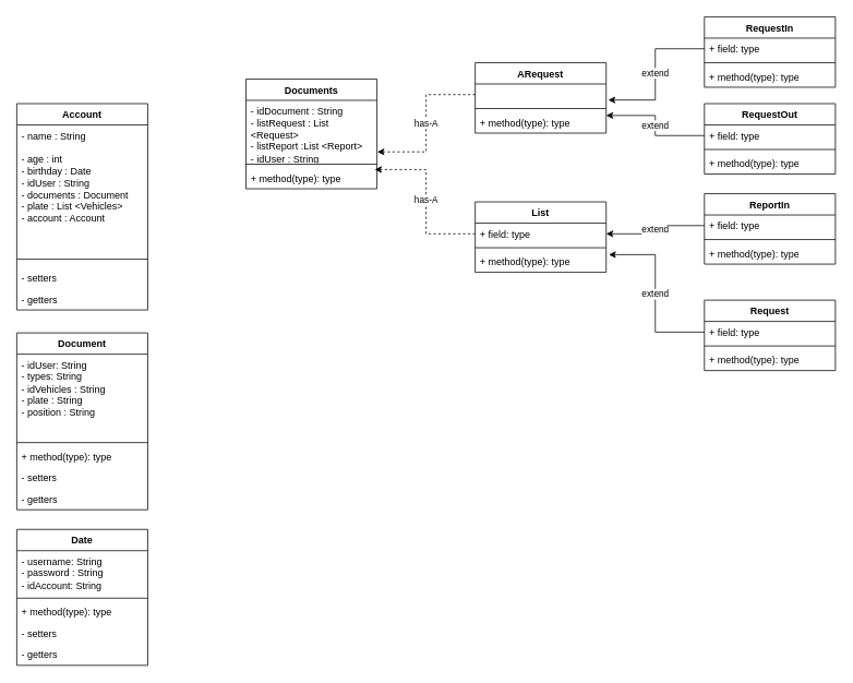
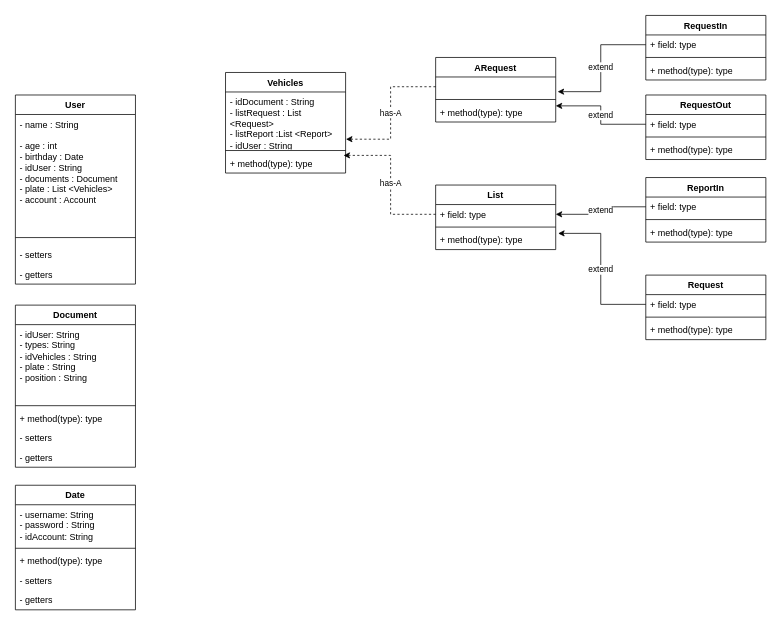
- <mxCell id="19" value="Documents" style="swimlane;fontStyle=1;align=center;verticalAlign=top;childLayout=stackLayout;horizontal=1;startSize=26;horizontalStack=0;resizeParent=1;resizeParentMax=0;resizeLast=0;collapsible=1;marginBottom=0;whiteSpace=wrap;html=1;" parent="1" vertex="1"><mxGeometry x="300" y="96" width="160" height="134" as="geometry" /></mxCell>
+ <mxCell id="19" value="Vehicles" style="swimlane;fontStyle=1;align=center;verticalAlign=top;childLayout=stackLayout;horizontal=1;startSize=26;horizontalStack=0;resizeParent=1;resizeParentMax=0;resizeLast=0;collapsible=1;marginBottom=0;whiteSpace=wrap;html=1;" parent="1" vertex="1"><mxGeometry x="300" y="96" width="160" height="134" as="geometry" /></mxCell>
- <mxCell id="2" value="Account" style="swimlane;fontStyle=1;align=center;verticalAlign=top;childLayout=stackLayout;horizontal=1;startSize=26;horizontalStack=0;resizeParent=1;resizeParentMax=0;resizeLast=0;collapsible=1;marginBottom=0;whiteSpace=wrap;html=1;" parent="1" vertex="1"><mxGeometry x="20" y="126" width="160" height="252" as="geometry" /></mxCell>
+ <mxCell id="2" value="User" style="swimlane;fontStyle=1;align=center;verticalAlign=top;childLayout=stackLayout;horizontal=1;startSize=26;horizontalStack=0;resizeParent=1;resizeParentMax=0;resizeLast=0;collapsible=1;marginBottom=0;whiteSpace=wrap;html=1;" parent="1" vertex="1"><mxGeometry x="20" y="126" width="160" height="252" as="geometry" /></mxCell>
